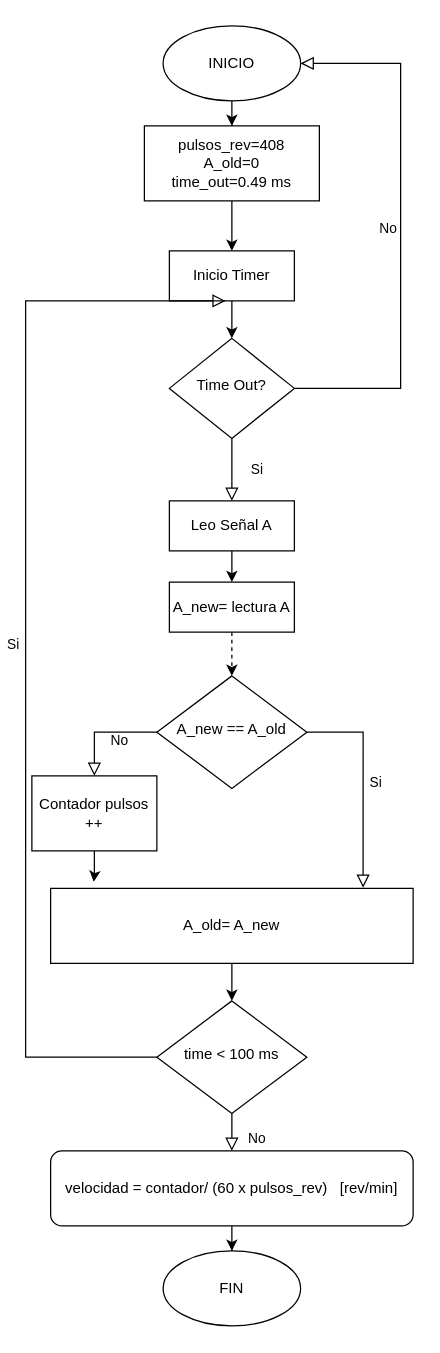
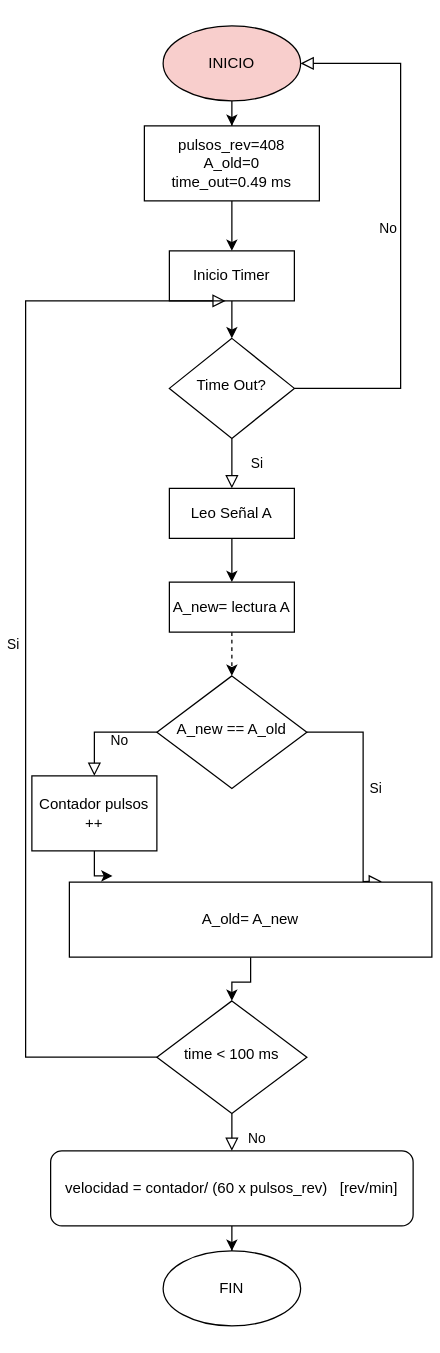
- <mxCell id="9" value="INICIO" style="ellipse;whiteSpace=wrap;html=1;" vertex="1" parent="1"><mxGeometry x="130" y="20" width="110" height="60" as="geometry" /></mxCell>
+ <mxCell id="9" value="INICIO" style="ellipse;whiteSpace=wrap;html=1;fillColor=#f8cecc;" vertex="1" parent="1"><mxGeometry x="130" y="20" width="110" height="60" as="geometry" /></mxCell>
- <mxCell id="15" value="Leo Señal A" style="rounded=0;whiteSpace=wrap;html=1;" vertex="1" parent="1"><mxGeometry x="135" y="400" width="100" height="40" as="geometry" /></mxCell>
+ <mxCell id="15" value="Leo Señal A" style="rounded=0;whiteSpace=wrap;html=1;" vertex="1" parent="1"><mxGeometry x="135" y="390" width="100" height="40" as="geometry" /></mxCell>
- <mxCell id="19" value="A_old= A_new" style="rounded=0;whiteSpace=wrap;html=1;" vertex="1" parent="1"><mxGeometry x="40" y="710" width="290" height="60" as="geometry" /></mxCell>
+ <mxCell id="19" value="A_old= A_new" style="rounded=0;whiteSpace=wrap;html=1;" vertex="1" parent="1"><mxGeometry x="55" y="705" width="290" height="60" as="geometry" /></mxCell>
